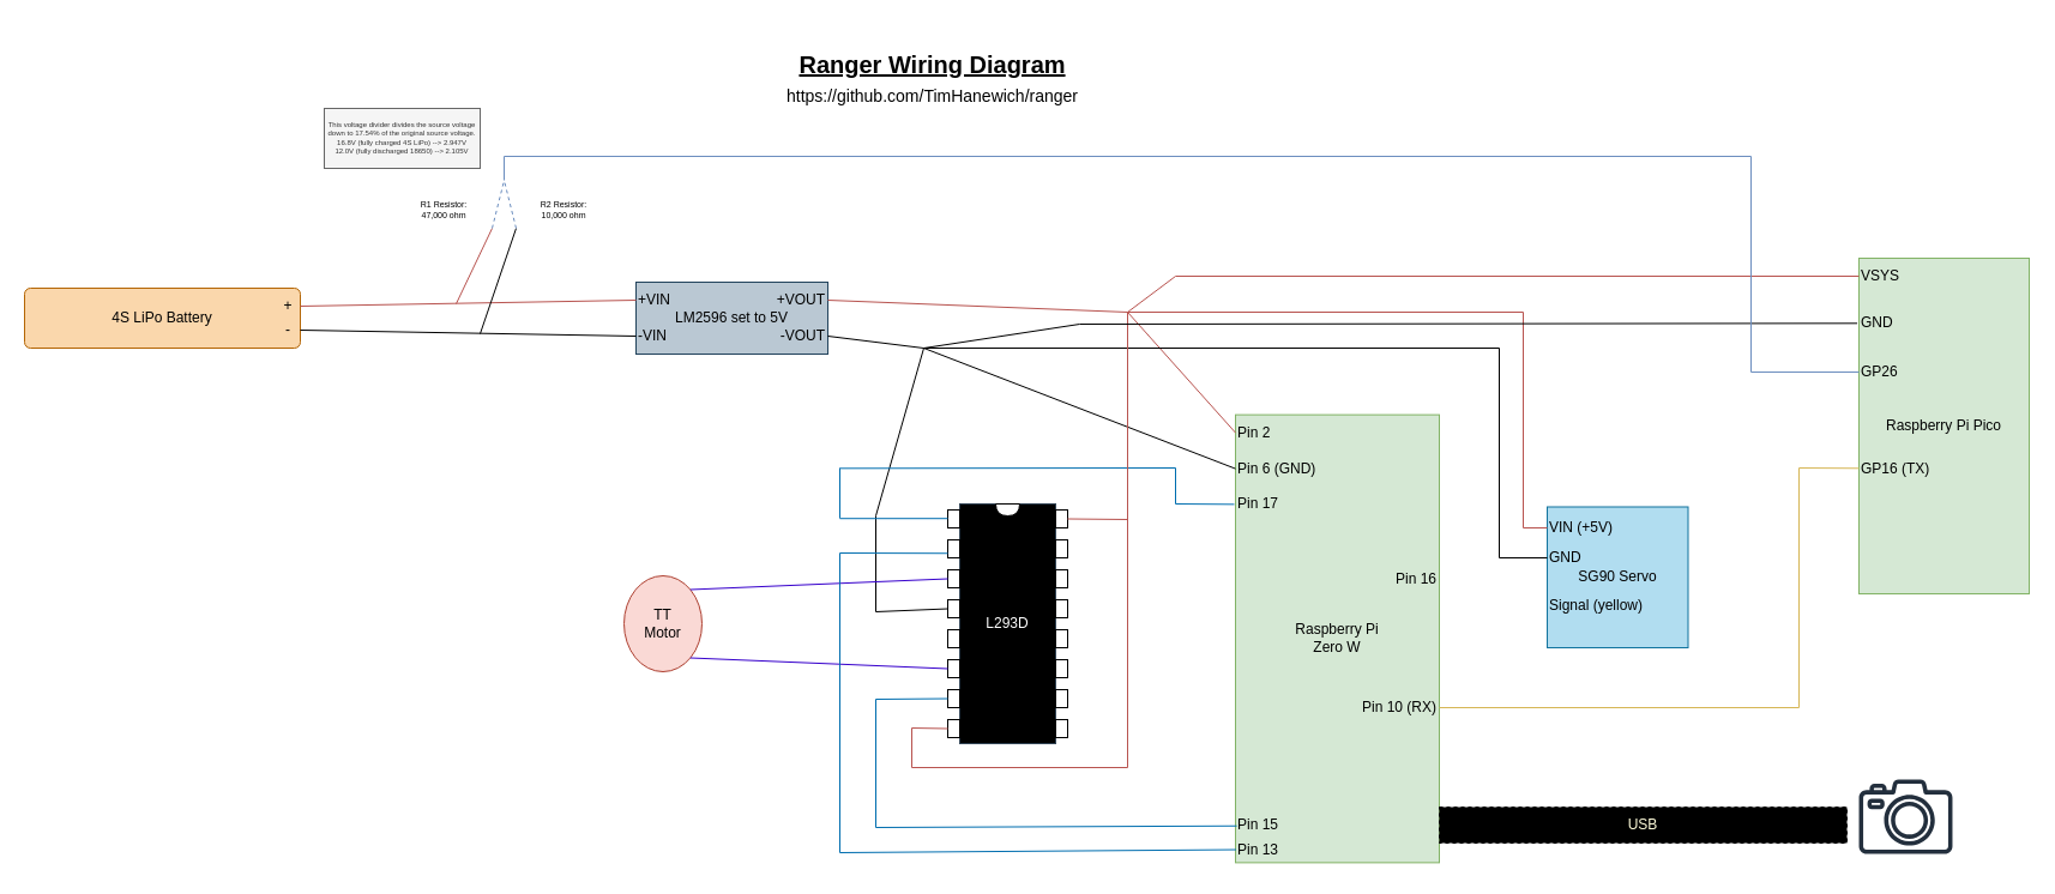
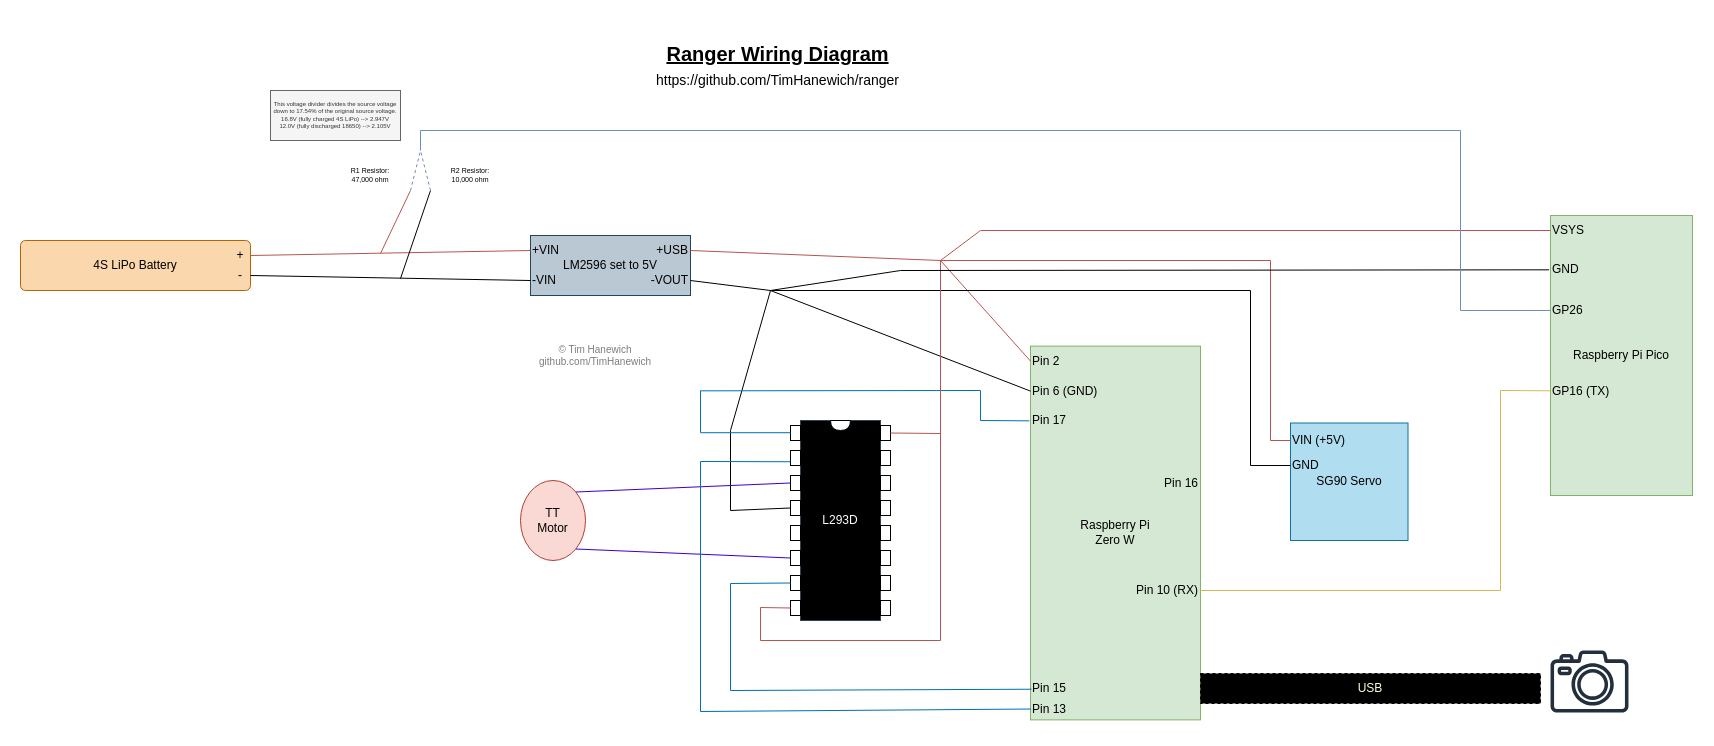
- <mxCell id="28" value="+VOUT" style="text;html=1;strokeColor=none;fillColor=none;align=right;verticalAlign=middle;whiteSpace=wrap;rounded=0;" parent="1" vertex="1"><mxGeometry x="640" y="235" width="50" height="30" as="geometry" /></mxCell>
+ <mxCell id="28" value="+USB" style="text;html=1;strokeColor=none;fillColor=none;align=right;verticalAlign=middle;whiteSpace=wrap;rounded=0;" parent="1" vertex="1"><mxGeometry x="640" y="235" width="50" height="30" as="geometry" /></mxCell>
+ <mxCell id="74" value="© Tim Hanewich&lt;br style=&quot;font-size: 10px;&quot;&gt;github.com/TimHanewich" style="text;html=1;strokeColor=none;fillColor=none;align=center;verticalAlign=middle;whiteSpace=wrap;rounded=0;fontSize=10;fontColor=#7D7D7D;" parent="1" vertex="1"><mxGeometry x="510" y="340" width="170" height="30" as="geometry" /></mxCell>
- <mxCell id="65" value="Signal (yellow)" style="text;html=1;strokeColor=none;fillColor=none;align=left;verticalAlign=middle;whiteSpace=wrap;rounded=0;" parent="1" vertex="1"><mxGeometry x="1290" y="490" width="105" height="30" as="geometry" /></mxCell>
